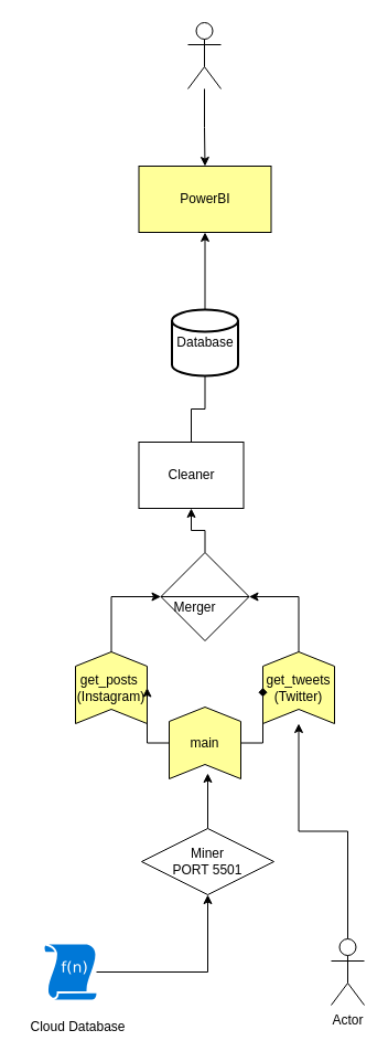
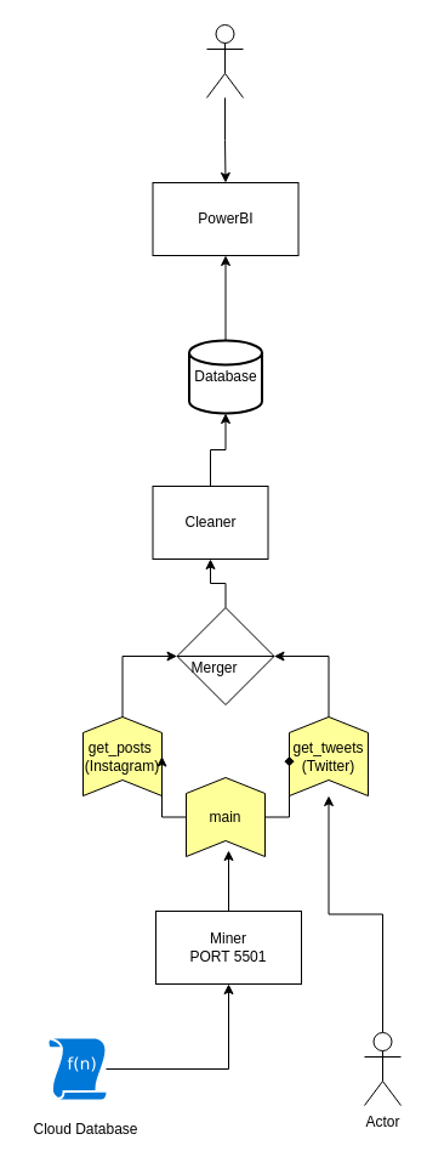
- <mxCell id="24" value="PowerBI" style="rounded=0;whiteSpace=wrap;html=1;fillColor=#ffff99;" parent="1" vertex="1"><mxGeometry x="125.5" y="150" width="120" height="60" as="geometry" /></mxCell>
+ <mxCell id="24" value="PowerBI" style="rounded=0;whiteSpace=wrap;html=1;" parent="1" vertex="1"><mxGeometry x="125.5" y="150" width="120" height="60" as="geometry" /></mxCell>
- <mxCell id="18" style="edgeStyle=orthogonalEdgeStyle;rounded=0;orthogonalLoop=1;jettySize=auto;html=1;entryX=0.5;entryY=1;entryDx=0;entryDy=0;entryPerimeter=0;endArrow=none;" parent="1" source="19" edge="1" target="14"><mxGeometry relative="1" as="geometry"><mxPoint x="183" y="350" as="targetPoint" /></mxGeometry></mxCell>
+ <mxCell id="18" style="edgeStyle=orthogonalEdgeStyle;rounded=0;orthogonalLoop=1;jettySize=auto;html=1;entryX=0.5;entryY=1;entryDx=0;entryDy=0;entryPerimeter=0;" parent="1" source="19" edge="1" target="14"><mxGeometry relative="1" as="geometry"><mxPoint x="183" y="350" as="targetPoint" /></mxGeometry></mxCell>
- <mxCell id="10" value="Miner&lt;br&gt;PORT 5501" style="rhombus;whiteSpace=wrap;html=1;" parent="1" vertex="1"><mxGeometry x="128" y="750" width="120" height="60" as="geometry" /></mxCell>
+ <mxCell id="10" value="Miner&lt;br&gt;PORT 5501" style="rounded=0;whiteSpace=wrap;html=1;" parent="1" vertex="1"><mxGeometry x="128" y="750" width="120" height="60" as="geometry" /></mxCell>
